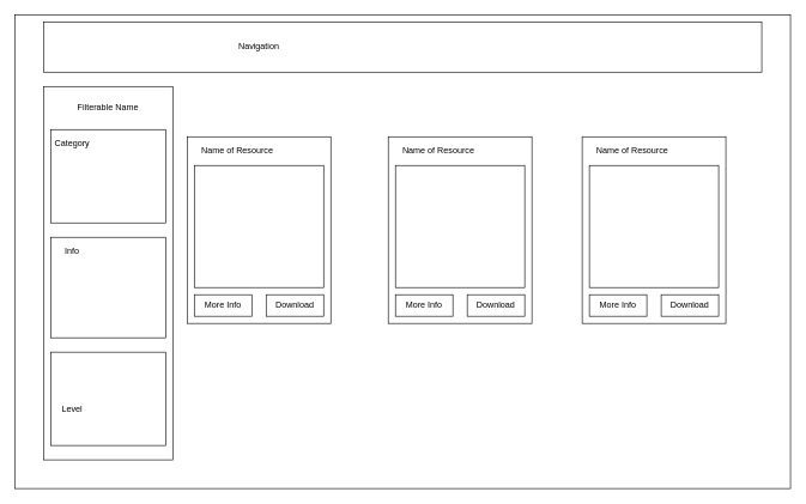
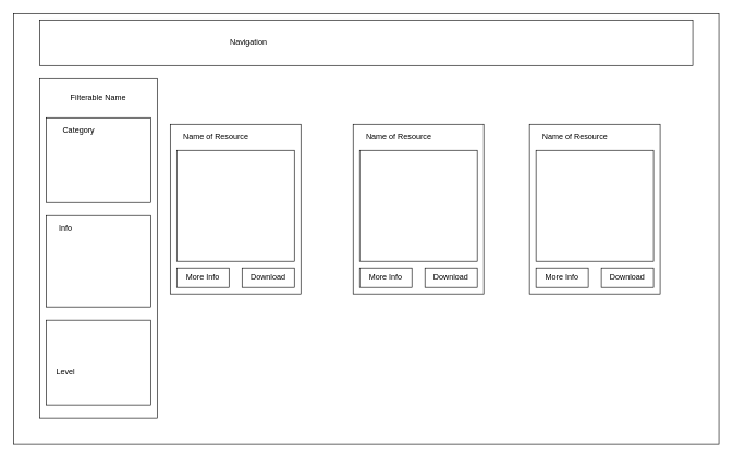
- <mxCell id="4" value="Navigation" style="text;html=1;strokeColor=none;fillColor=none;align=center;verticalAlign=middle;whiteSpace=wrap;rounded=0;" vertex="1" parent="1"><mxGeometry x="70" y="40" width="580" height="50" as="geometry" /></mxCell>
+ <mxCell id="4" value="Navigation" style="text;html=1;strokeColor=none;fillColor=none;align=center;verticalAlign=middle;whiteSpace=wrap;rounded=0;" vertex="1" parent="1"><mxGeometry x="90" y="40" width="580" height="50" as="geometry" /></mxCell>
- <mxCell id="26" value="Category" style="text;html=1;strokeColor=none;fillColor=none;align=center;verticalAlign=middle;whiteSpace=wrap;rounded=0;" vertex="1" parent="1"><mxGeometry x="80" y="190" width="40" height="20" as="geometry" /></mxCell>
+ <mxCell id="26" value="Category" style="text;html=1;strokeColor=none;fillColor=none;align=center;verticalAlign=middle;whiteSpace=wrap;rounded=0;" vertex="1" parent="1"><mxGeometry x="100" y="190" width="40" height="20" as="geometry" /></mxCell>
